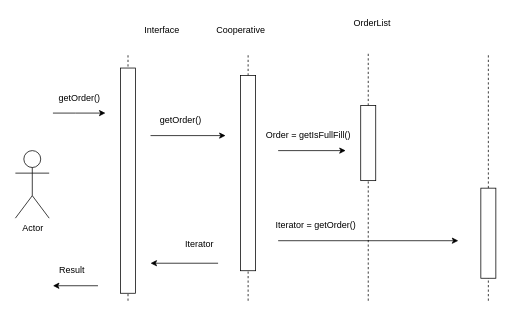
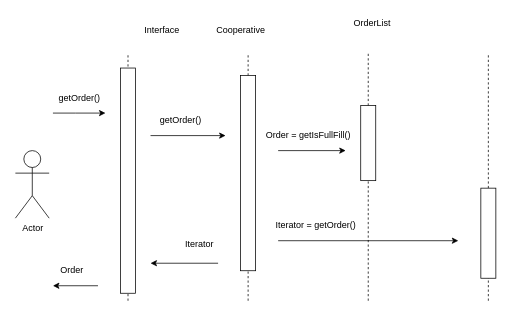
- <mxCell id="27" value="Result" style="text;html=1;align=center;verticalAlign=middle;resizable=0;points=[];autosize=1;strokeColor=none;fillColor=none;" vertex="1" parent="1"><mxGeometry x="70" y="350" width="50" height="20" as="geometry" /></mxCell>
+ <mxCell id="27" value="Order" style="text;html=1;align=center;verticalAlign=middle;resizable=0;points=[];autosize=1;strokeColor=none;fillColor=none;" vertex="1" parent="1"><mxGeometry x="70" y="350" width="50" height="20" as="geometry" /></mxCell>
